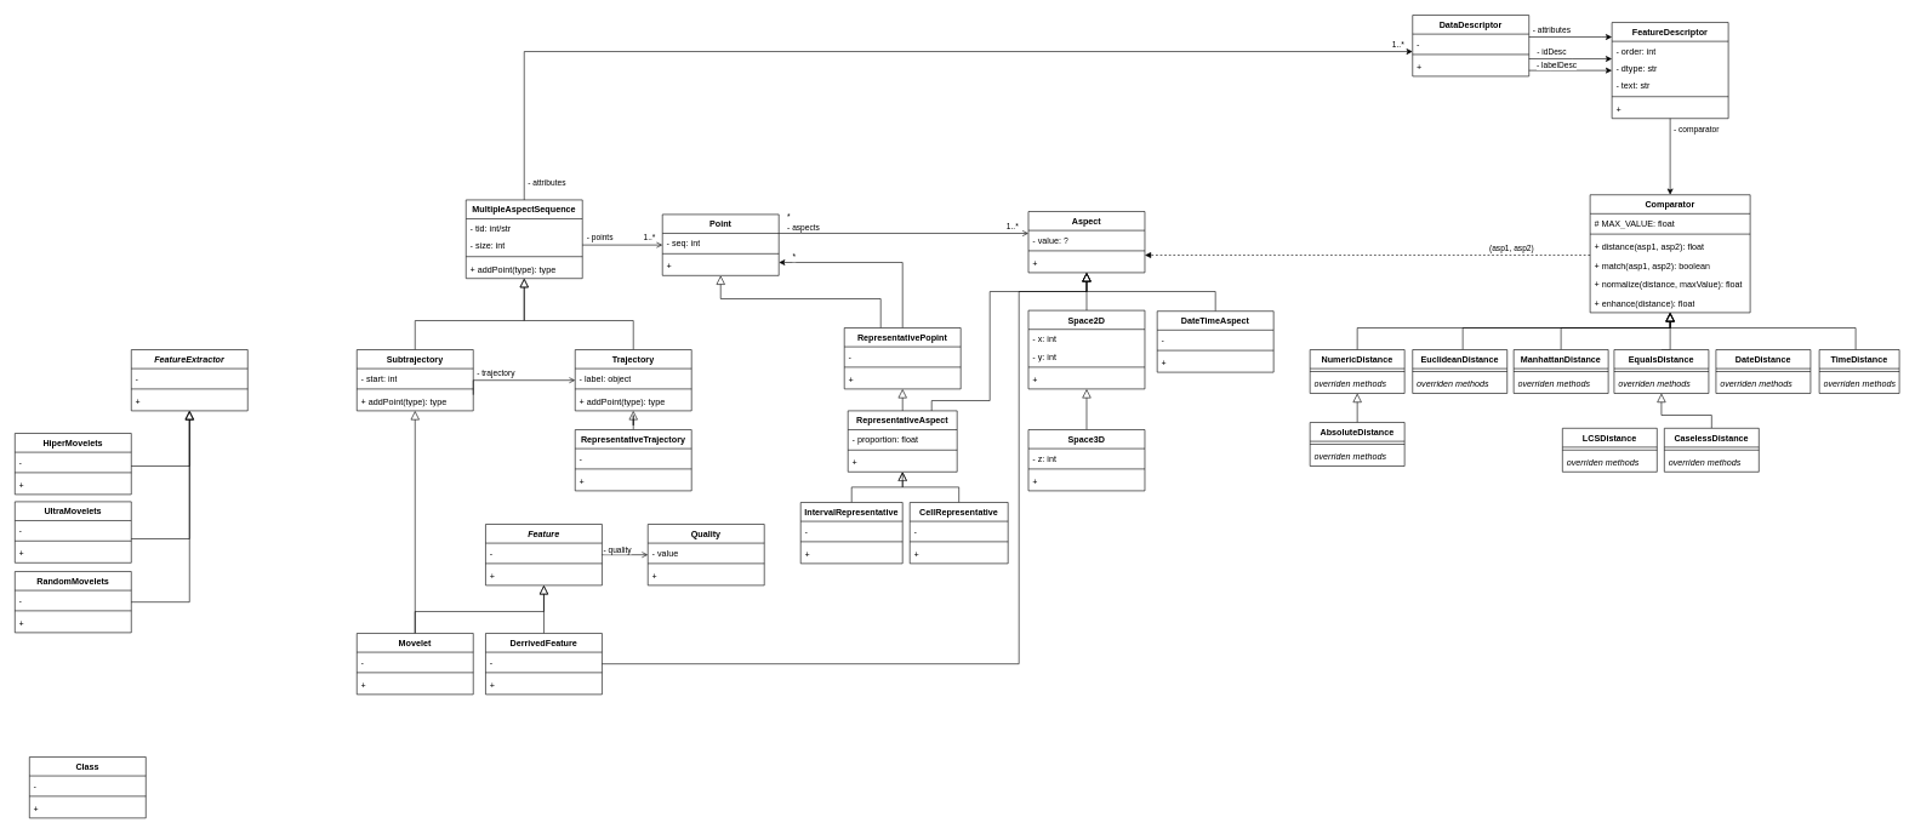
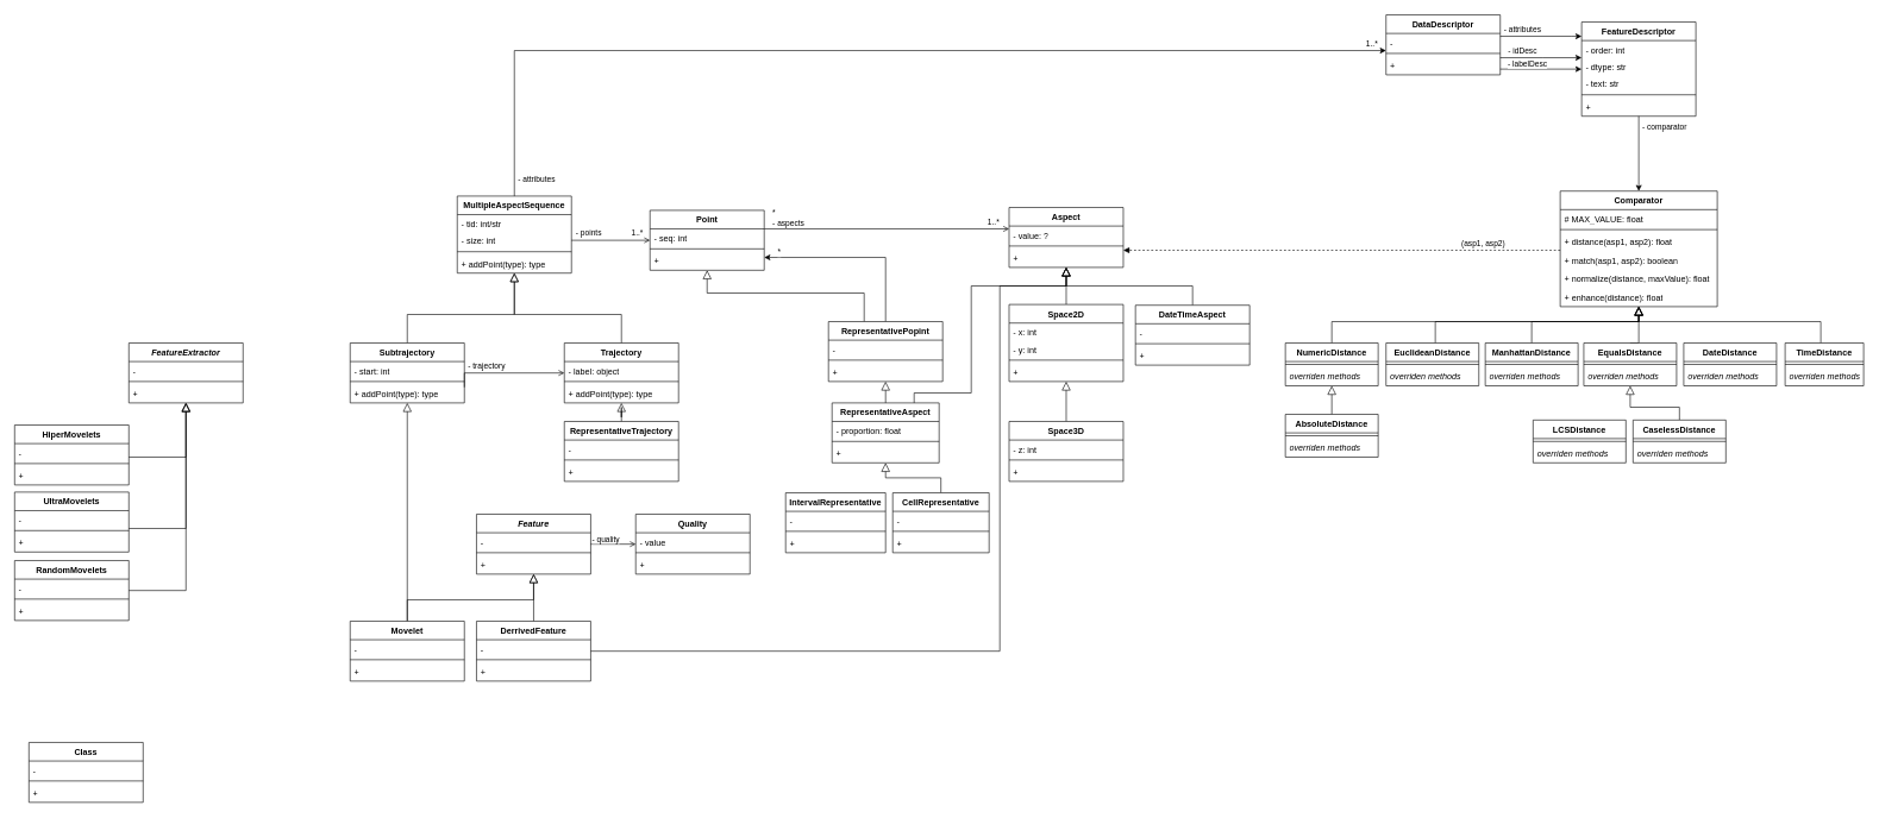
- <mxCell id="114" style="edgeStyle=orthogonalEdgeStyle;rounded=0;orthogonalLoop=1;jettySize=auto;html=1;shadow=0;strokeColor=default;strokeWidth=1;align=center;verticalAlign=middle;fontFamily=Helvetica;fontSize=11;fontColor=default;labelBackgroundColor=default;endArrow=open;endFill=0;endSize=10;" edge="1" parent="1" source="115" target="147"><mxGeometry relative="1" as="geometry" /></mxCell>
+ <mxCell id="114" style="edgeStyle=orthogonalEdgeStyle;rounded=0;orthogonalLoop=1;jettySize=auto;html=1;shadow=0;strokeColor=default;strokeWidth=1;align=center;verticalAlign=middle;fontFamily=Helvetica;fontSize=11;fontColor=default;labelBackgroundColor=default;endArrow=block;endFill=0;endSize=10;" edge="1" parent="1" source="115" target="147"><mxGeometry relative="1" as="geometry" /></mxCell>
- <mxCell id="151" style="edgeStyle=orthogonalEdgeStyle;rounded=0;orthogonalLoop=1;jettySize=auto;html=1;shadow=0;strokeColor=default;strokeWidth=1;align=center;verticalAlign=middle;fontFamily=Helvetica;fontSize=11;fontColor=default;labelBackgroundColor=default;endArrow=block;endFill=0;endSize=10;" edge="1" parent="1" source="152" target="147"><mxGeometry relative="1" as="geometry" /></mxCell>
